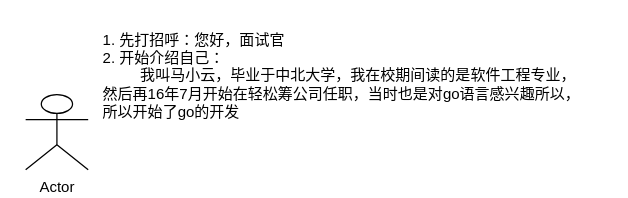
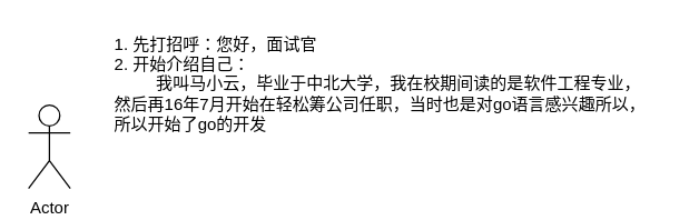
- <mxCell id="2" value="Actor" style="shape=umlActor;verticalLabelPosition=bottom;verticalAlign=top;html=1;outlineConnect=0;" vertex="1" parent="1"><mxGeometry x="20" y="75" width="50" height="60" as="geometry" /></mxCell>
+ <mxCell id="2" value="Actor" style="shape=umlActor;verticalLabelPosition=bottom;verticalAlign=top;html=1;outlineConnect=0;" vertex="1" parent="1"><mxGeometry x="20" y="75" width="30" height="60" as="geometry" /></mxCell>
